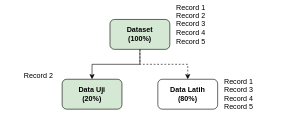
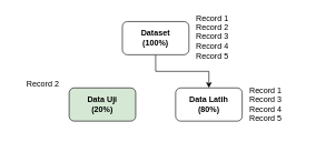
- <mxCell id="7" value="Record 1&lt;br&gt;Record 2&lt;br&gt;Record 3&lt;br&gt;Record 4&amp;nbsp;&lt;br&gt;Record 5" style="text;html=1;strokeColor=none;fillColor=none;align=left;verticalAlign=middle;whiteSpace=wrap;rounded=0;" vertex="1" parent="1"><mxGeometry x="292" y="5" width="80" height="70" as="geometry" /></mxCell>
+ <mxCell id="7" value="Record 1&lt;br&gt;Record 2&lt;br&gt;Record 3&lt;br&gt;Record 4&amp;nbsp;&lt;br&gt;Record 5" style="text;html=1;strokeColor=none;fillColor=none;align=left;verticalAlign=middle;whiteSpace=wrap;rounded=0;" vertex="1" parent="1"><mxGeometry x="292" y="20" width="80" height="70" as="geometry" /></mxCell>
- <mxCell id="4" value="&lt;b&gt;Dataset&lt;br&gt;(100%)&lt;/b&gt;" style="rounded=1;whiteSpace=wrap;html=1;fillColor=#d5e8d4;" vertex="1" parent="1"><mxGeometry x="183" y="32" width="100" height="50" as="geometry" /></mxCell>
+ <mxCell id="4" value="&lt;b&gt;Dataset&lt;br&gt;(100%)&lt;/b&gt;" style="rounded=1;whiteSpace=wrap;html=1;" vertex="1" parent="1"><mxGeometry x="183" y="32" width="100" height="50" as="geometry" /></mxCell>
- <mxCell id="3" style="edgeStyle=orthogonalEdgeStyle;rounded=0;orthogonalLoop=1;jettySize=auto;html=1;entryX=0.5;entryY=0;entryDx=0;entryDy=0;dashed=1;" edge="1" parent="1" source="4" target="6"><mxGeometry relative="1" as="geometry" /></mxCell>
+ <mxCell id="3" style="edgeStyle=orthogonalEdgeStyle;rounded=0;orthogonalLoop=1;jettySize=auto;html=1;entryX=0.5;entryY=0;entryDx=0;entryDy=0;" edge="1" parent="1" source="4" target="6"><mxGeometry relative="1" as="geometry" /></mxCell>
- <mxCell id="2" style="edgeStyle=orthogonalEdgeStyle;rounded=0;orthogonalLoop=1;jettySize=auto;html=1;entryX=0.5;entryY=0;entryDx=0;entryDy=0;" edge="1" parent="1" source="4" target="5"><mxGeometry relative="1" as="geometry" /></mxCell>
